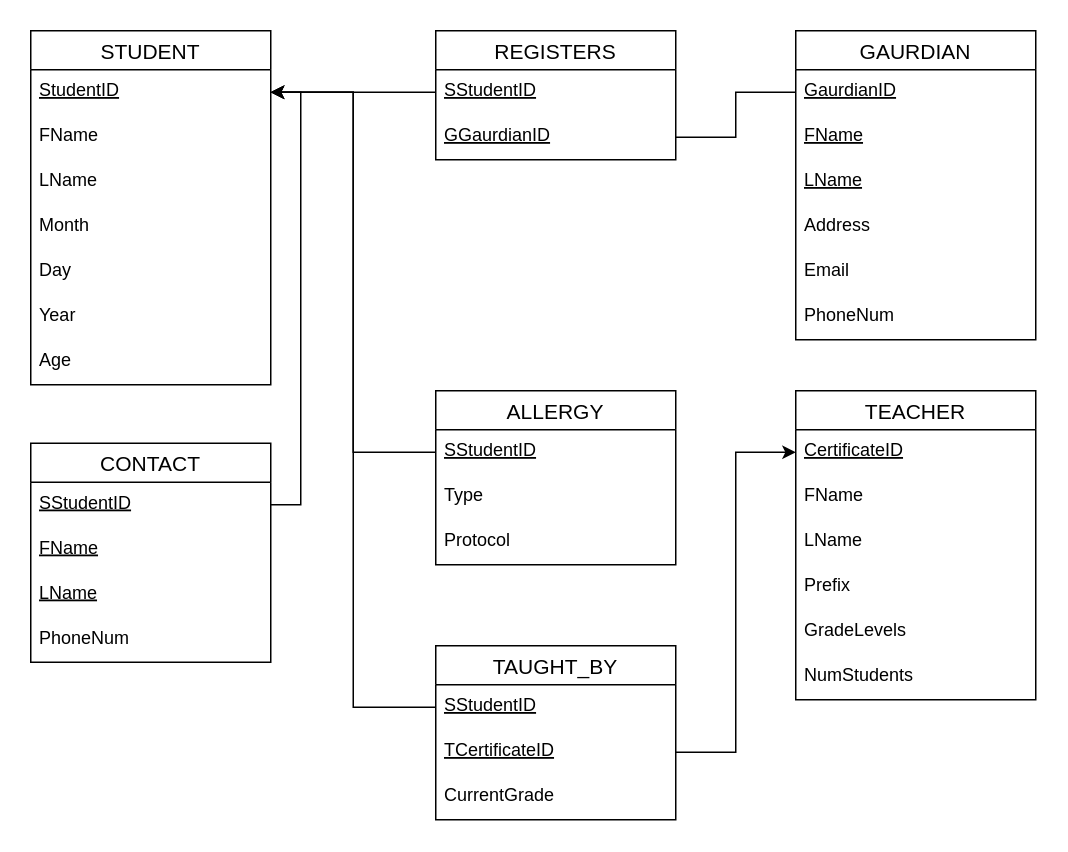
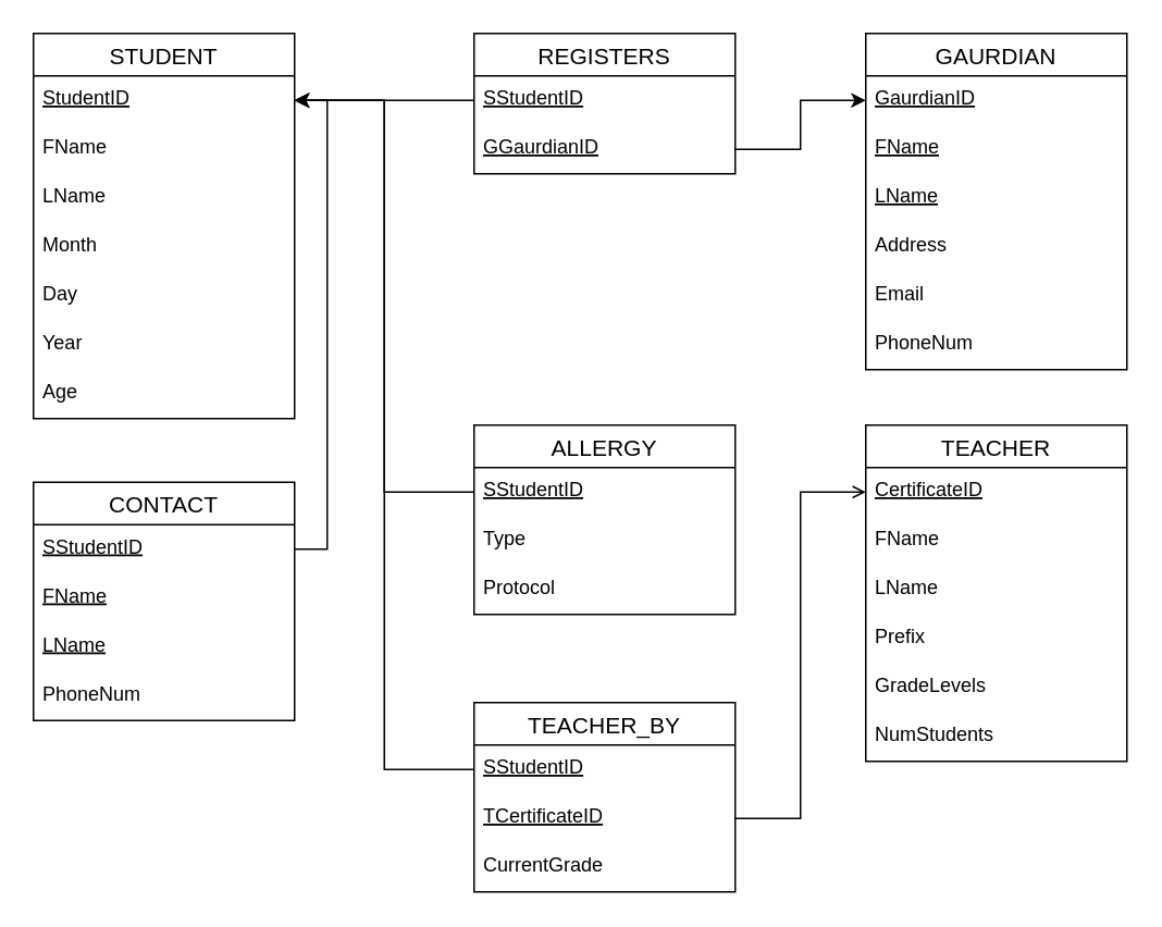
- <mxCell id="38" style="edgeStyle=orthogonalEdgeStyle;rounded=0;orthogonalLoop=1;jettySize=auto;html=1;exitX=1;exitY=0.5;exitDx=0;exitDy=0;entryX=0;entryY=0.5;entryDx=0;entryDy=0;endArrow=none;" edge="1" parent="1" source="37" target="18"><mxGeometry relative="1" as="geometry" /></mxCell>
+ <mxCell id="38" style="edgeStyle=orthogonalEdgeStyle;rounded=0;orthogonalLoop=1;jettySize=auto;html=1;exitX=1;exitY=0.5;exitDx=0;exitDy=0;entryX=0;entryY=0.5;entryDx=0;entryDy=0;" edge="1" parent="1" source="37" target="18"><mxGeometry relative="1" as="geometry" /></mxCell>
- <mxCell id="44" style="edgeStyle=orthogonalEdgeStyle;rounded=0;orthogonalLoop=1;jettySize=auto;html=1;exitX=1;exitY=0.5;exitDx=0;exitDy=0;entryX=0;entryY=0.5;entryDx=0;entryDy=0;" edge="1" parent="1" source="42" target="11"><mxGeometry relative="1" as="geometry" /></mxCell>
+ <mxCell id="44" style="edgeStyle=orthogonalEdgeStyle;rounded=0;orthogonalLoop=1;jettySize=auto;html=1;exitX=1;exitY=0.5;exitDx=0;exitDy=0;entryX=0;entryY=0.5;entryDx=0;entryDy=0;endArrow=open;" edge="1" parent="1" source="42" target="11"><mxGeometry relative="1" as="geometry" /></mxCell>
- <mxCell id="40" value="TAUGHT_BY" style="swimlane;fontStyle=0;childLayout=stackLayout;horizontal=1;startSize=26;horizontalStack=0;resizeParent=1;resizeParentMax=0;resizeLast=0;collapsible=1;marginBottom=0;align=center;fontSize=14;" vertex="1" parent="1"><mxGeometry x="290" y="430" width="160" height="116" as="geometry" /></mxCell>
+ <mxCell id="40" value="TEACHER_BY" style="swimlane;fontStyle=0;childLayout=stackLayout;horizontal=1;startSize=26;horizontalStack=0;resizeParent=1;resizeParentMax=0;resizeLast=0;collapsible=1;marginBottom=0;align=center;fontSize=14;" vertex="1" parent="1"><mxGeometry x="290" y="430" width="160" height="116" as="geometry" /></mxCell>
